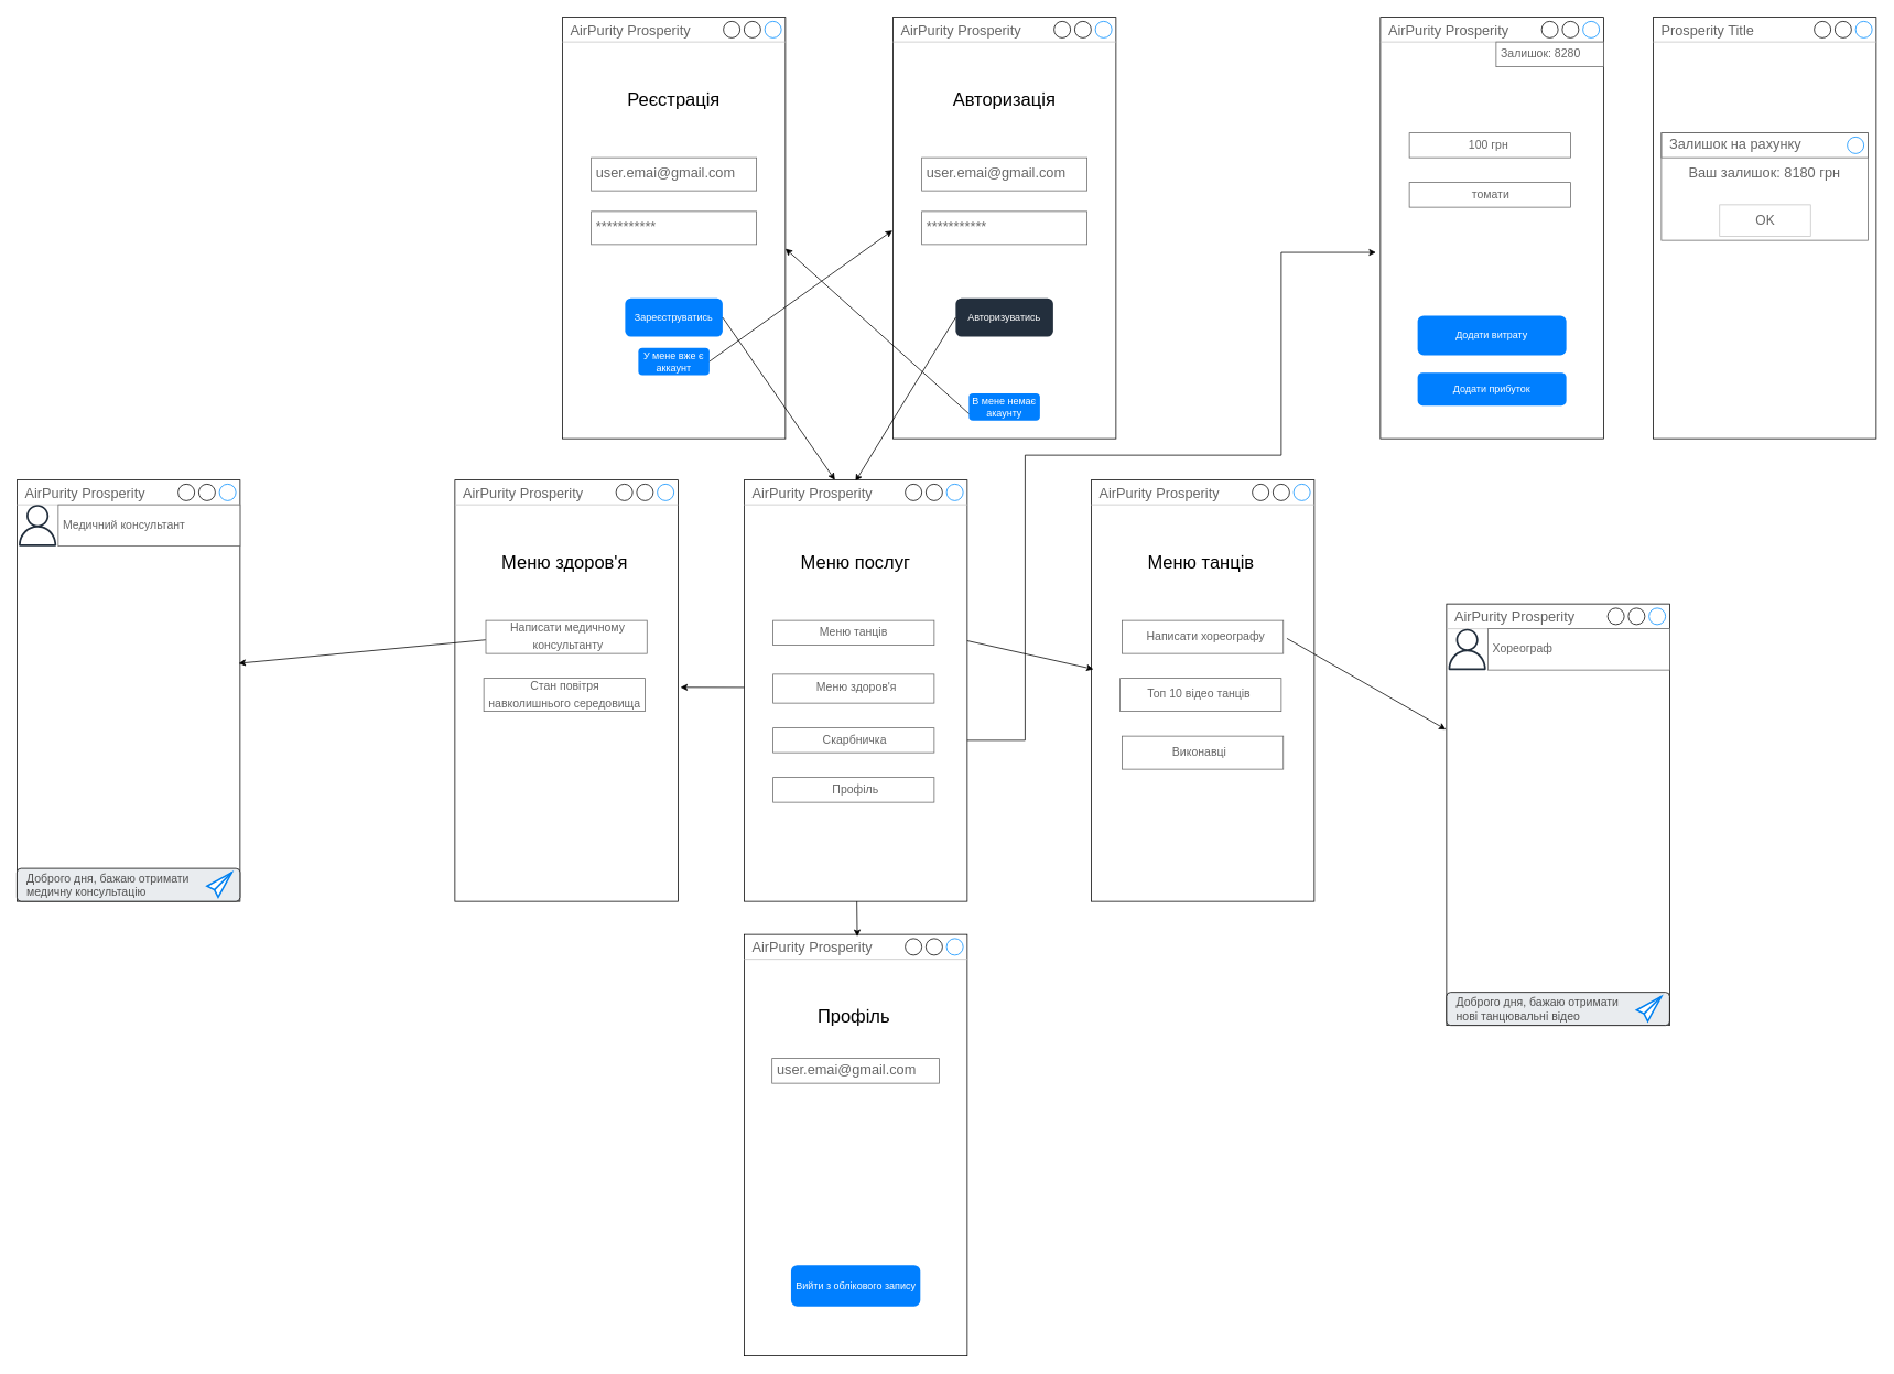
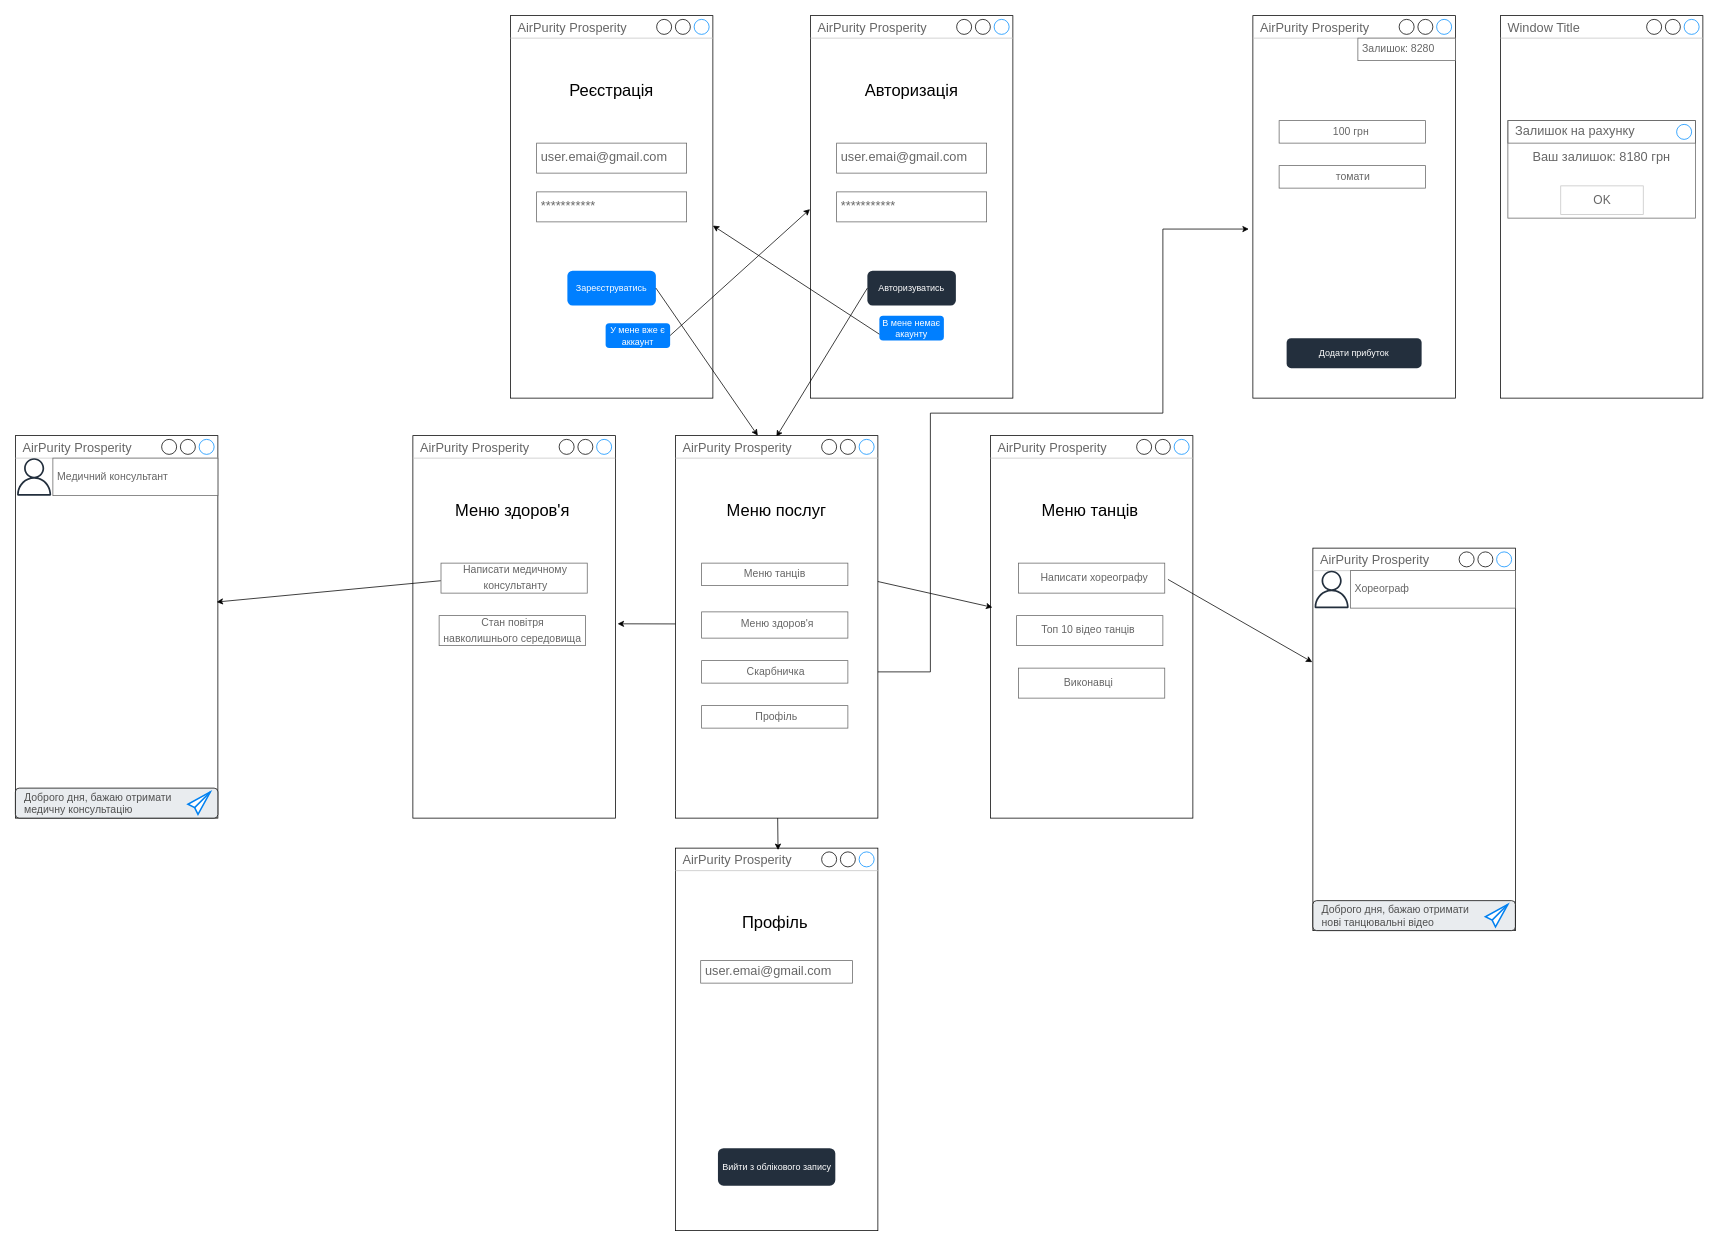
- <mxCell id="60" value="Prosperity Title" style="strokeWidth=1;shadow=0;dashed=0;align=center;html=1;shape=mxgraph.mockup.containers.window;align=left;verticalAlign=top;spacingLeft=8;strokeColor2=#008cff;strokeColor3=#c4c4c4;fontColor=#666666;mainText=;fontSize=17;labelBackgroundColor=none;whiteSpace=wrap;" vertex="1" parent="1"><mxGeometry x="2000" y="20" width="270" height="510" as="geometry" /></mxCell>
+ <mxCell id="60" value="Window Title" style="strokeWidth=1;shadow=0;dashed=0;align=center;html=1;shape=mxgraph.mockup.containers.window;align=left;verticalAlign=top;spacingLeft=8;strokeColor2=#008cff;strokeColor3=#c4c4c4;fontColor=#666666;mainText=;fontSize=17;labelBackgroundColor=none;whiteSpace=wrap;" vertex="1" parent="1"><mxGeometry x="2000" y="20" width="270" height="510" as="geometry" /></mxCell>
- <mxCell id="56" value="Додати витрату" style="rounded=1;fillColor=#007FFF;strokeColor=none;html=1;whiteSpace=wrap;fontColor=#ffffff;align=center;verticalAlign=middle;fontStyle=0;fontSize=12;sketch=0;" vertex="1" parent="52"><mxGeometry x="45" y="361" width="180" height="48" as="geometry" /></mxCell>
- <mxCell id="8" value="У мене вже є аккаунт" style="rounded=1;fillColor=#007FFF;strokeColor=none;html=1;whiteSpace=wrap;fontColor=#ffffff;align=center;verticalAlign=middle;fontStyle=0;fontSize=12;sketch=0;" vertex="1" parent="2"><mxGeometry x="92" y="400" width="86" height="33" as="geometry" /></mxCell>
+ <mxCell id="8" value="У мене вже є аккаунт" style="rounded=1;fillColor=#007FFF;strokeColor=none;html=1;whiteSpace=wrap;fontColor=#ffffff;align=center;verticalAlign=middle;fontStyle=0;fontSize=12;sketch=0;" vertex="1" parent="2"><mxGeometry x="127" y="410" width="86" height="33" as="geometry" /></mxCell>
- <mxCell id="57" value="Додати прибуток" style="rounded=1;fillColor=#007FFF;strokeColor=none;html=1;whiteSpace=wrap;fontColor=#ffffff;align=center;verticalAlign=middle;fontStyle=0;fontSize=12;sketch=0;" vertex="1" parent="52"><mxGeometry x="45" y="430" width="180" height="40" as="geometry" /></mxCell>
+ <mxCell id="57" value="Додати прибуток" style="rounded=1;fillColor=#232f3d;strokeColor=none;html=1;whiteSpace=wrap;fontColor=#ffffff;align=center;verticalAlign=middle;fontStyle=0;fontSize=12;sketch=0;" vertex="1" parent="52"><mxGeometry x="45" y="430" width="180" height="40" as="geometry" /></mxCell>
- <mxCell id="15" value="В мене немає акаунту" style="rounded=1;fillColor=#007FFF;strokeColor=none;html=1;whiteSpace=wrap;fontColor=#ffffff;align=center;verticalAlign=middle;fontStyle=0;fontSize=12;sketch=0;" vertex="1" parent="9"><mxGeometry x="92" y="455" width="86" height="33" as="geometry" /></mxCell>
+ <mxCell id="15" value="В мене немає акаунту" style="rounded=1;fillColor=#007FFF;strokeColor=none;html=1;whiteSpace=wrap;fontColor=#ffffff;align=center;verticalAlign=middle;fontStyle=0;fontSize=12;sketch=0;" vertex="1" parent="9"><mxGeometry x="92" y="400" width="86" height="33" as="geometry" /></mxCell>
- <mxCell id="37" value="Вийти з облікового запису" style="rounded=1;fillColor=#007FFF;strokeColor=none;html=1;whiteSpace=wrap;fontColor=#ffffff;align=center;verticalAlign=middle;fontStyle=0;fontSize=12;sketch=0;" vertex="1" parent="33"><mxGeometry x="56.75" y="400" width="156.5" height="50" as="geometry" /></mxCell>
+ <mxCell id="37" value="Вийти з облікового запису" style="rounded=1;fillColor=#232f3d;strokeColor=none;html=1;whiteSpace=wrap;fontColor=#ffffff;align=center;verticalAlign=middle;fontStyle=0;fontSize=12;sketch=0;" vertex="1" parent="33"><mxGeometry x="56.75" y="400" width="156.5" height="50" as="geometry" /></mxCell>
